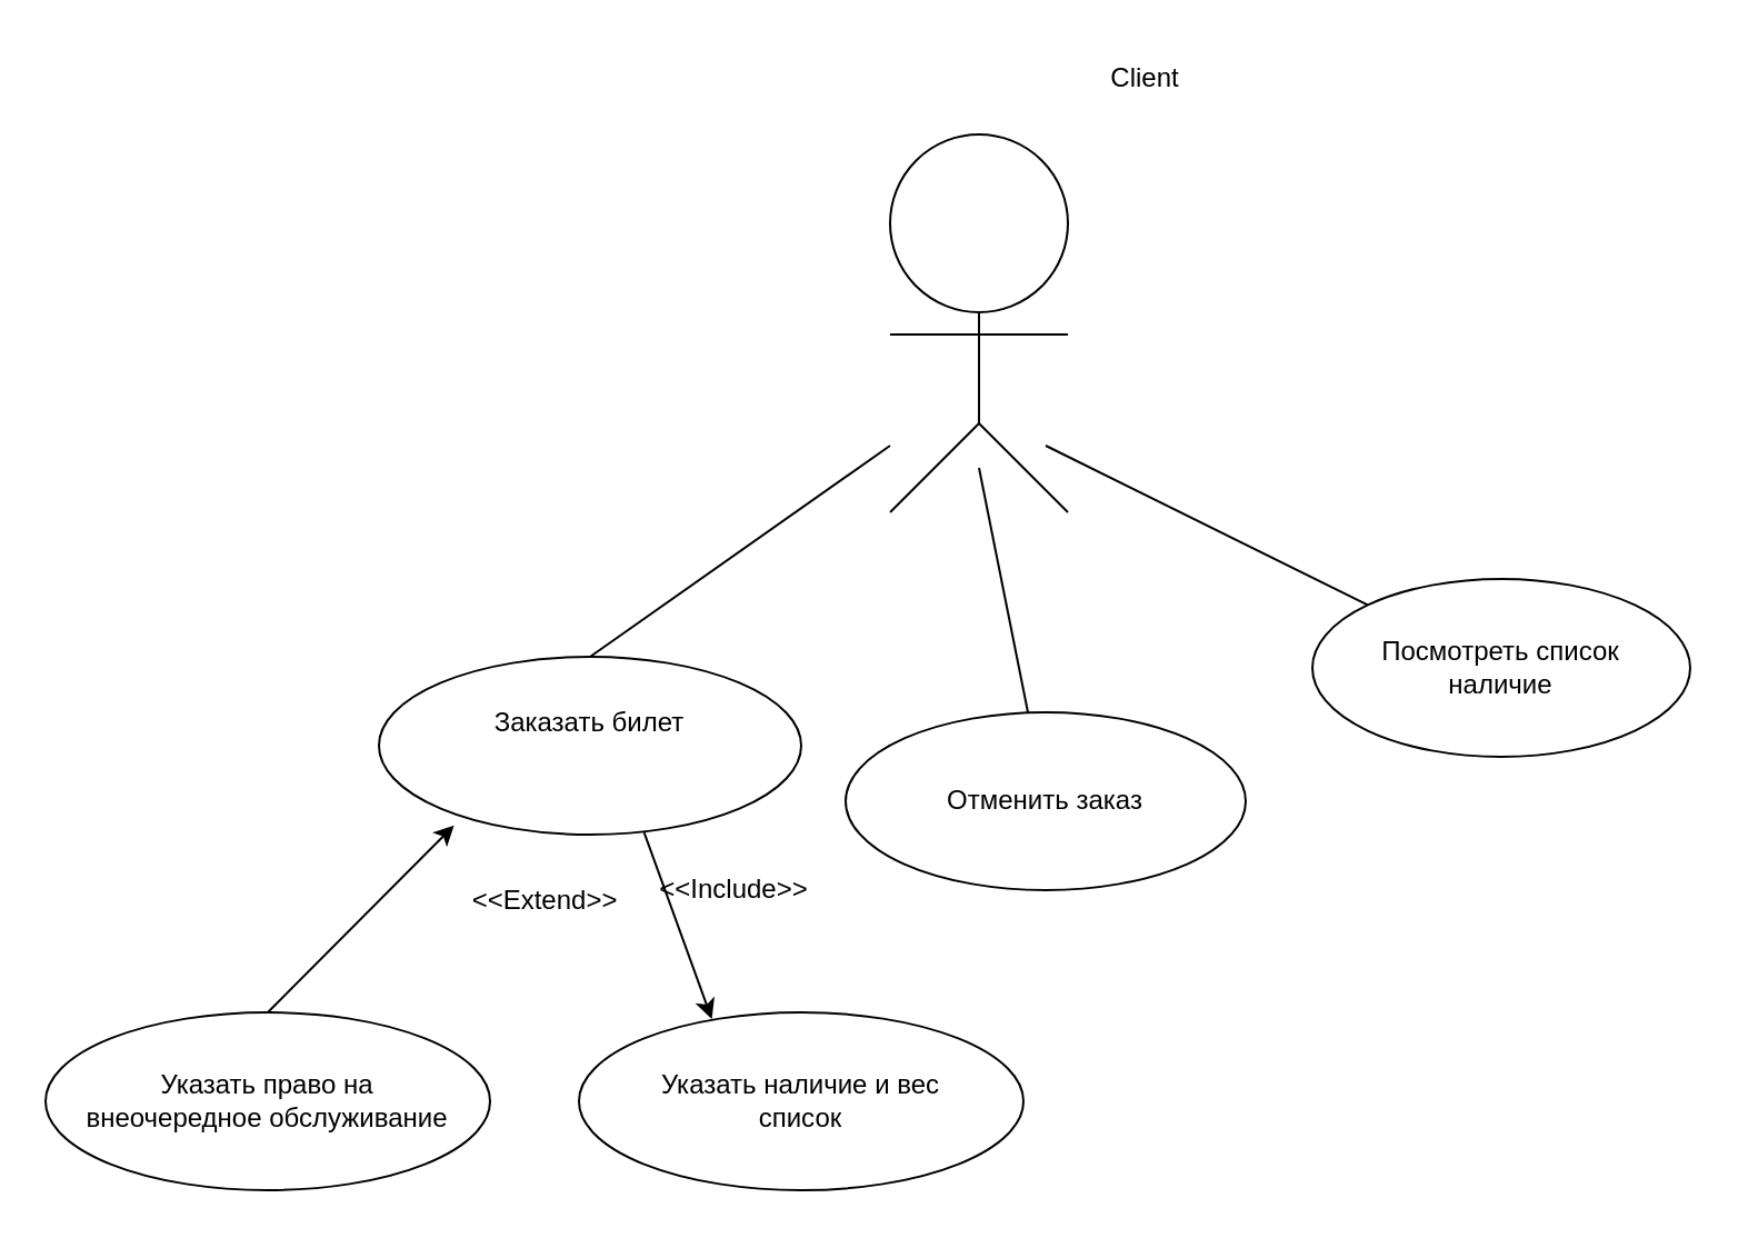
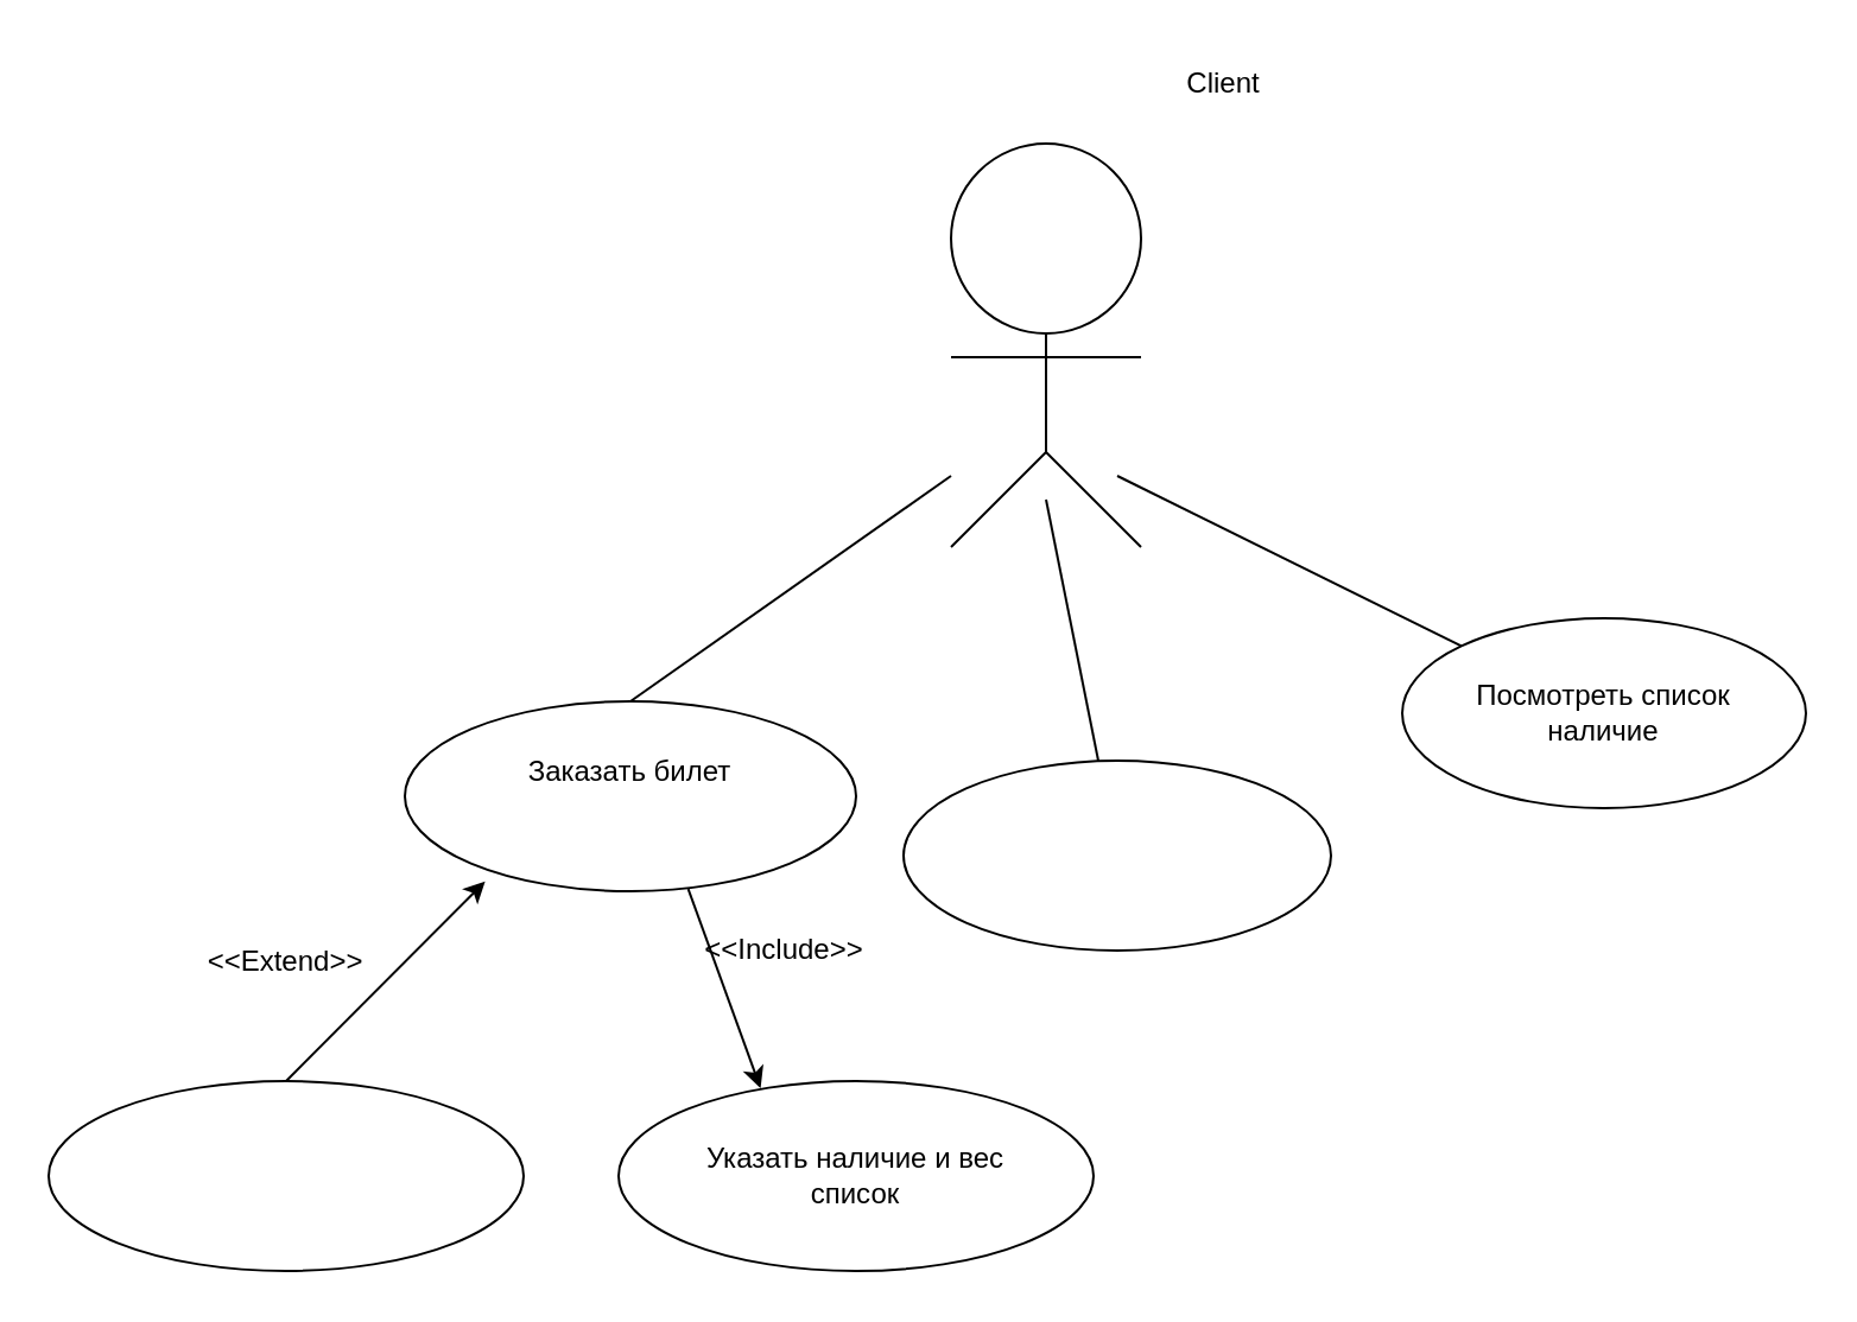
- <mxCell id="9" value="Отменить заказ" style="text;html=1;strokeColor=none;fillColor=none;align=center;verticalAlign=middle;whiteSpace=wrap;rounded=0;" vertex="1" parent="1"><mxGeometry x="395" y="345" width="150" height="30" as="geometry" /></mxCell>
- <mxCell id="22" value="&amp;lt;&amp;lt;Extend&amp;gt;&amp;gt;" style="text;html=1;strokeColor=none;fillColor=none;align=center;verticalAlign=middle;whiteSpace=wrap;rounded=0;" vertex="1" parent="1"><mxGeometry x="215" y="390" width="60" height="30" as="geometry" /></mxCell>
+ <mxCell id="22" value="&amp;lt;&amp;lt;Extend&amp;gt;&amp;gt;" style="text;html=1;strokeColor=none;fillColor=none;align=center;verticalAlign=middle;whiteSpace=wrap;rounded=0;" vertex="1" parent="1"><mxGeometry x="90" y="390" width="60" height="30" as="geometry" /></mxCell>
- <mxCell id="20" value="Указать право на внеочередное обслуживание" style="text;html=1;strokeColor=none;fillColor=none;align=center;verticalAlign=middle;whiteSpace=wrap;rounded=0;" vertex="1" parent="1"><mxGeometry x="35" y="480" width="170" height="30" as="geometry" /></mxCell>
